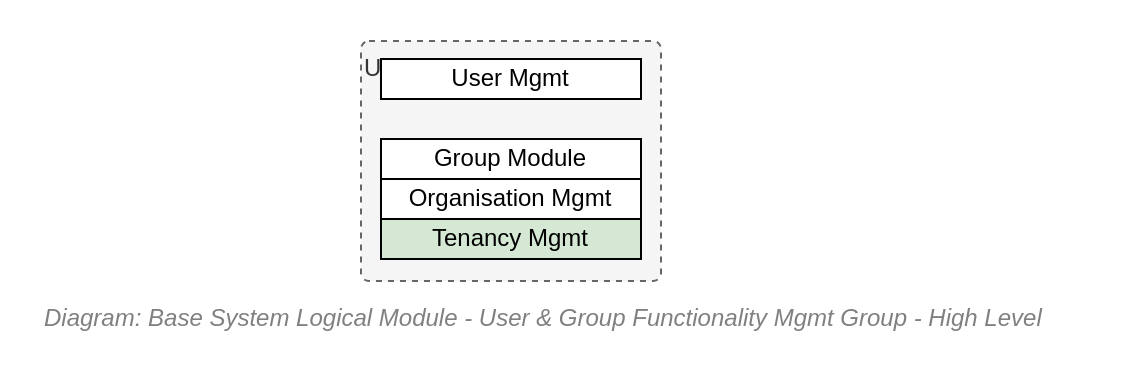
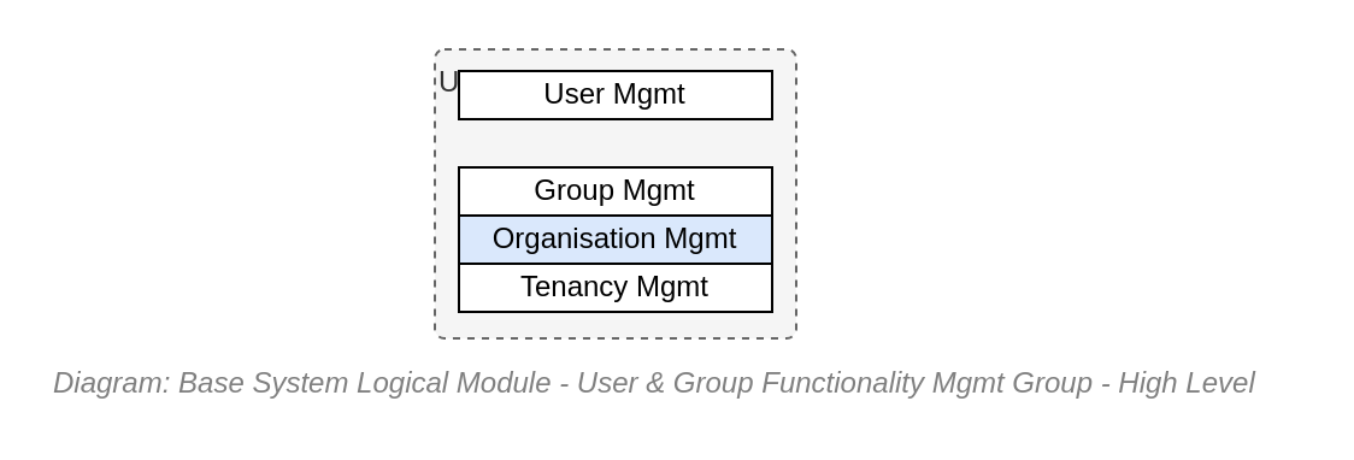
- <mxCell id="4" value="Group Module" style="rounded=0;whiteSpace=wrap;html=1;" vertex="1" parent="1"><mxGeometry x="190" y="69" width="130" height="20" as="geometry" /></mxCell>
+ <mxCell id="4" value="Group Mgmt" style="rounded=0;whiteSpace=wrap;html=1;" vertex="1" parent="1"><mxGeometry x="190" y="69" width="130" height="20" as="geometry" /></mxCell>
- <mxCell id="5" value="Organisation Mgmt" style="rounded=0;whiteSpace=wrap;html=1;" vertex="1" parent="1"><mxGeometry x="190" y="89" width="130" height="20" as="geometry" /></mxCell>
+ <mxCell id="5" value="Organisation Mgmt" style="rounded=0;whiteSpace=wrap;html=1;fillColor=#dae8fc;" vertex="1" parent="1"><mxGeometry x="190" y="89" width="130" height="20" as="geometry" /></mxCell>
- <mxCell id="6" value="Tenancy Mgmt" style="rounded=0;whiteSpace=wrap;html=1;fillColor=#d5e8d4;" vertex="1" parent="1"><mxGeometry x="190" y="109" width="130" height="20" as="geometry" /></mxCell>
+ <mxCell id="6" value="Tenancy Mgmt" style="rounded=0;whiteSpace=wrap;html=1;" vertex="1" parent="1"><mxGeometry x="190" y="109" width="130" height="20" as="geometry" /></mxCell>
